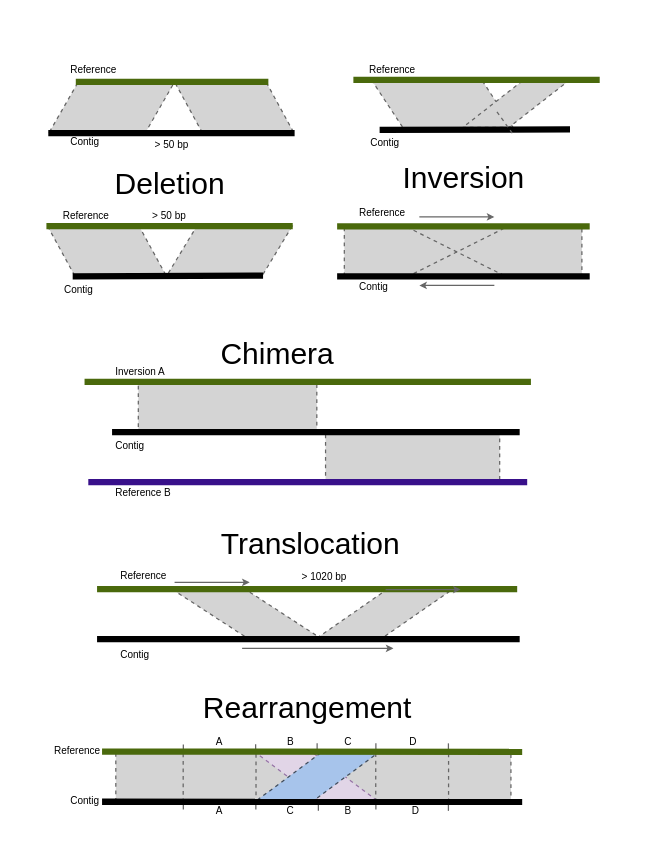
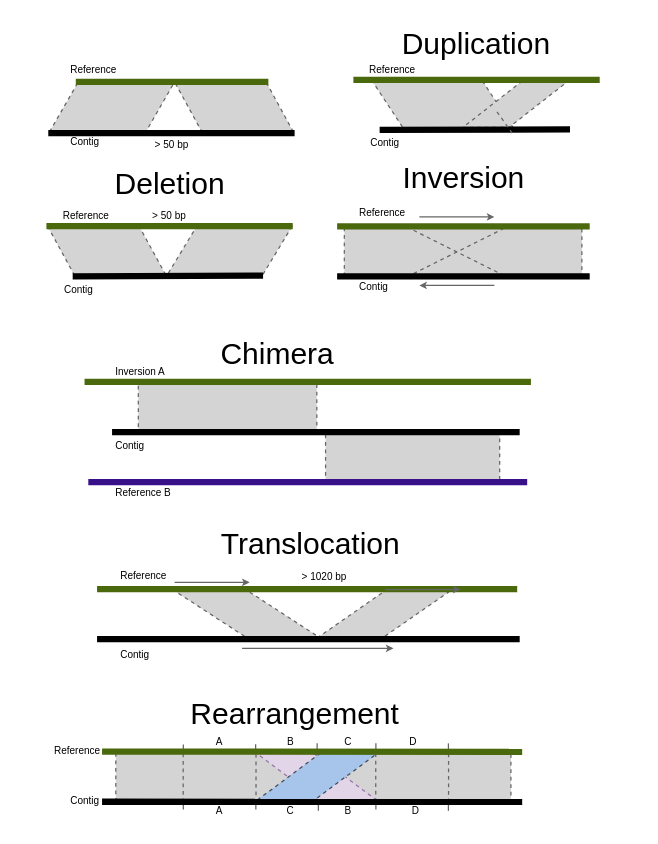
+ <mxCell id="26" value="&lt;font style=&quot;font-size: 24px&quot;&gt;Duplication&lt;/font&gt;" style="text;html=1;strokeColor=none;fillColor=none;align=center;verticalAlign=middle;whiteSpace=wrap;rounded=0;" parent="25" vertex="1"><mxGeometry x="53.75" y="5" width="122.5" height="20" as="geometry" /></mxCell>
- <mxCell id="56" value="&lt;font style=&quot;font-size: 24px&quot;&gt;Rearrangement&lt;/font&gt;" style="text;html=1;strokeColor=none;fillColor=none;align=center;verticalAlign=middle;whiteSpace=wrap;rounded=0;" parent="54" vertex="1"><mxGeometry x="114" width="181" height="21" as="geometry" /></mxCell>
+ <mxCell id="56" value="&lt;font style=&quot;font-size: 24px&quot;&gt;Rearrangement&lt;/font&gt;" style="text;html=1;strokeColor=none;fillColor=none;align=center;verticalAlign=middle;whiteSpace=wrap;rounded=0;" parent="54" vertex="1"><mxGeometry x="104" y="5" width="181" height="21" as="geometry" /></mxCell>
